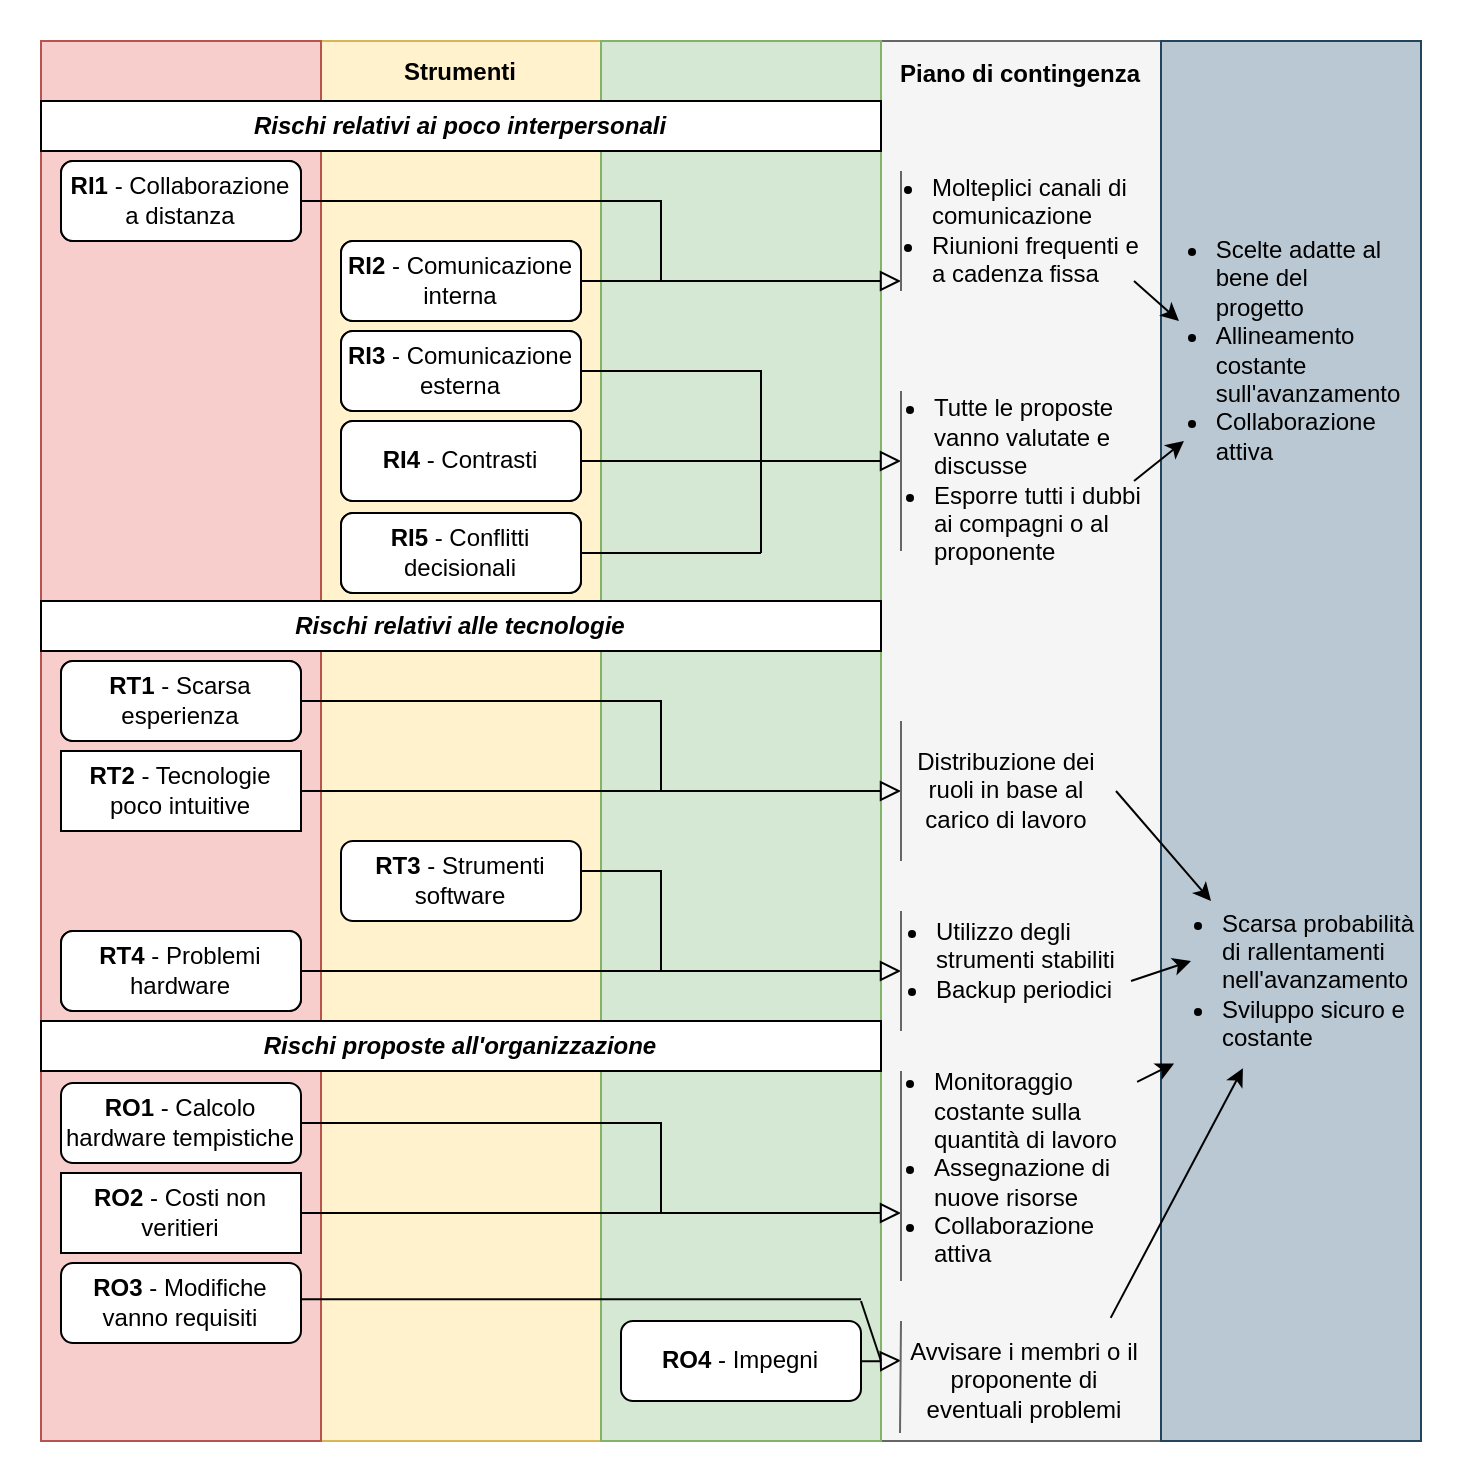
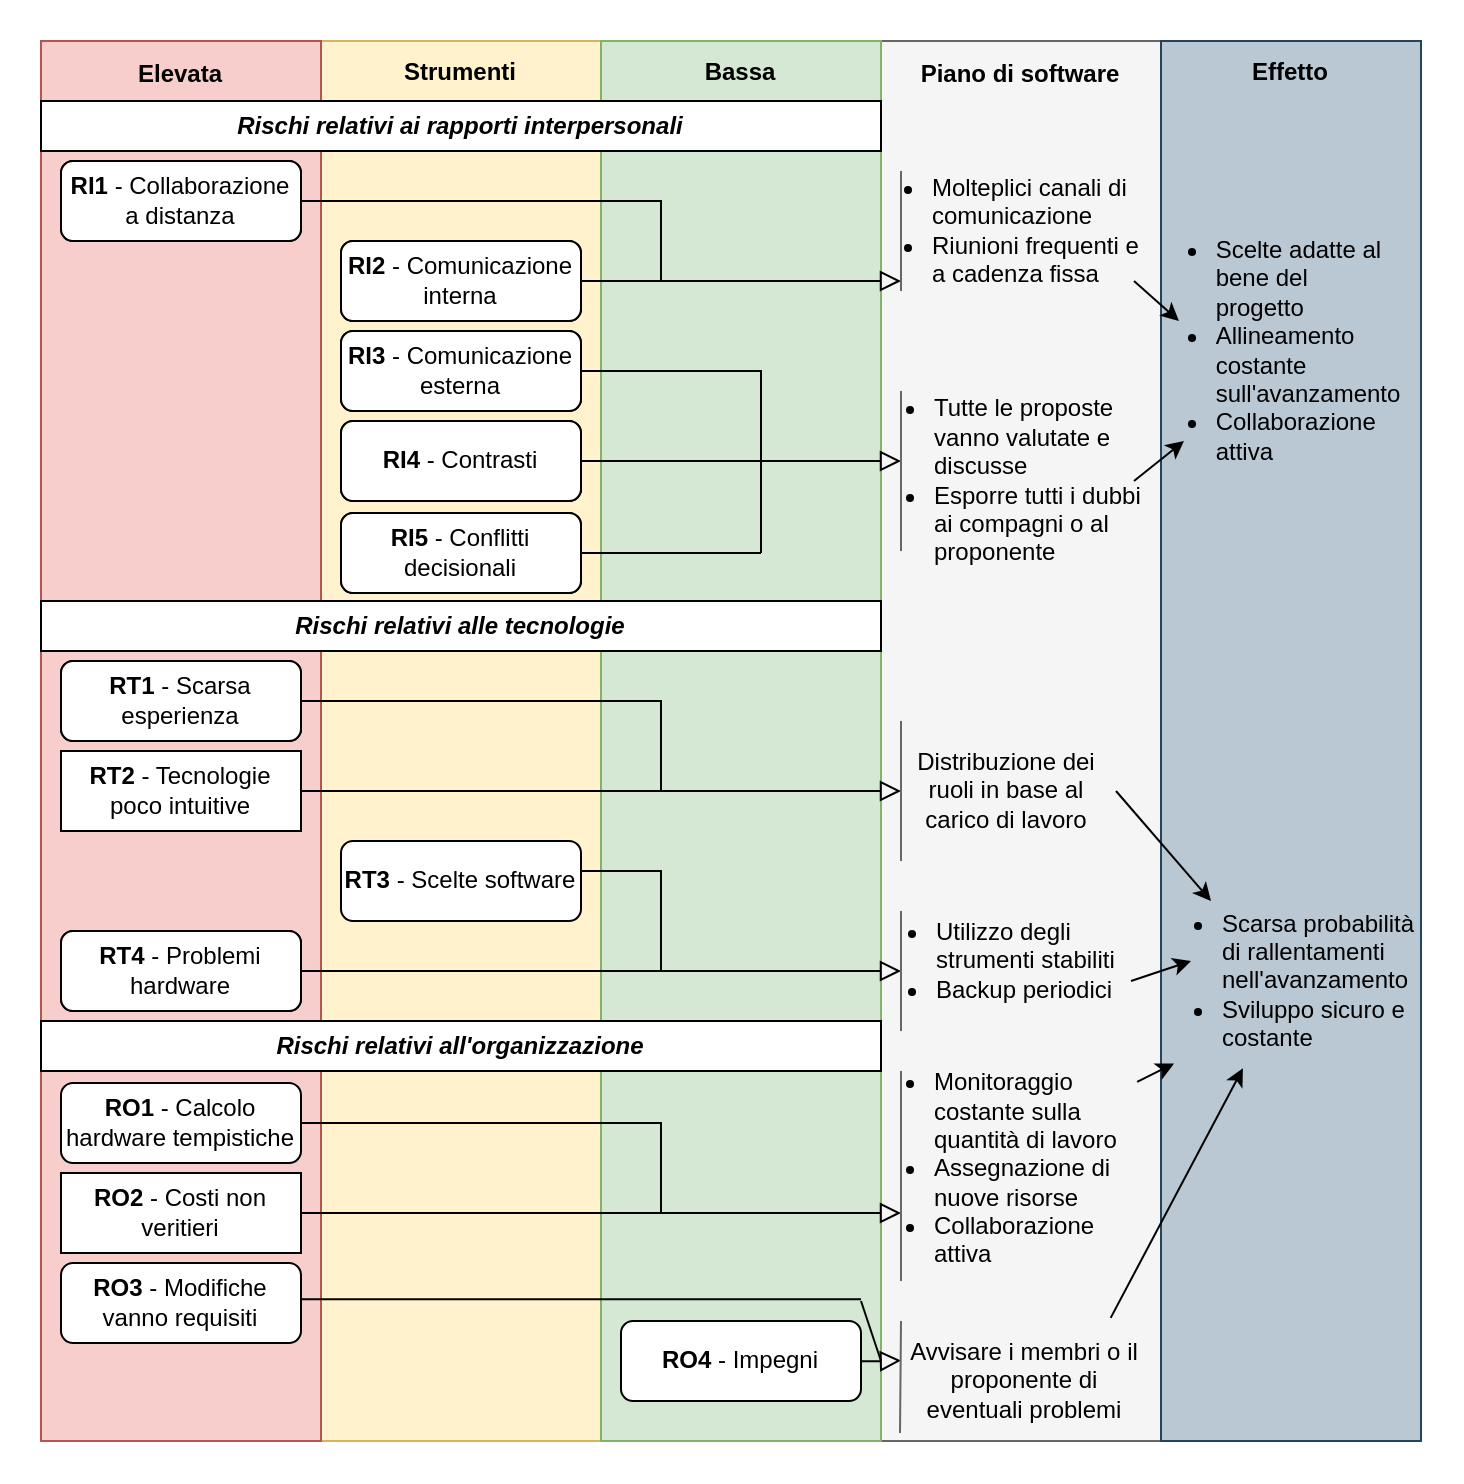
+ <mxCell id="33" value="&lt;b&gt;Bassa&lt;/b&gt;" style="text;html=1;strokeColor=none;fillColor=none;align=center;verticalAlign=middle;whiteSpace=wrap;rounded=0;" vertex="1" parent="1"><mxGeometry x="305" y="26" width="130" height="20" as="geometry" /></mxCell>
+ <mxCell id="67" value="&lt;b&gt;Effetto&lt;/b&gt;" style="text;html=1;strokeColor=none;fillColor=none;align=center;verticalAlign=middle;whiteSpace=wrap;rounded=0;" vertex="1" parent="1"><mxGeometry x="580" y="26" width="130" height="20" as="geometry" /></mxCell>
+ <mxCell id="10" value="&lt;b&gt;Elevata&lt;/b&gt;" style="text;html=1;strokeColor=none;fillColor=none;align=center;verticalAlign=middle;whiteSpace=wrap;rounded=0;" vertex="1" parent="1"><mxGeometry x="25" y="27" width="130" height="20" as="geometry" /></mxCell>
- <mxCell id="66" value="&lt;b&gt;Piano di contingenza&lt;/b&gt;" style="text;html=1;strokeColor=none;fillColor=none;align=center;verticalAlign=middle;whiteSpace=wrap;rounded=0;" vertex="1" parent="1"><mxGeometry x="445" y="27" width="130" height="20" as="geometry" /></mxCell>
+ <mxCell id="66" value="&lt;b&gt;Piano di software&lt;/b&gt;" style="text;html=1;strokeColor=none;fillColor=none;align=center;verticalAlign=middle;whiteSpace=wrap;rounded=0;" vertex="1" parent="1"><mxGeometry x="445" y="27" width="130" height="20" as="geometry" /></mxCell>
- <mxCell id="42" value="&lt;b&gt;&lt;i&gt;Rischi relativi ai poco interpersonali&lt;/i&gt;&lt;/b&gt;" style="rounded=0;whiteSpace=wrap;html=1;" vertex="1" parent="1"><mxGeometry x="20" y="50" width="420" height="25" as="geometry" /></mxCell>
+ <mxCell id="42" value="&lt;b&gt;&lt;i&gt;Rischi relativi ai rapporti interpersonali&lt;/i&gt;&lt;/b&gt;" style="rounded=0;whiteSpace=wrap;html=1;" vertex="1" parent="1"><mxGeometry x="20" y="50" width="420" height="25" as="geometry" /></mxCell>
- <mxCell id="46" value="&lt;b&gt;RT3&amp;nbsp;&lt;/b&gt;- Strumenti software" style="rounded=1;whiteSpace=wrap;html=1;fontSize=12;glass=0;strokeWidth=1;shadow=0;" vertex="1" parent="1"><mxGeometry x="170" y="420" width="120" height="40" as="geometry" /></mxCell>
+ <mxCell id="46" value="&lt;b&gt;RT3&amp;nbsp;&lt;/b&gt;- Scelte software" style="rounded=1;whiteSpace=wrap;html=1;fontSize=12;glass=0;strokeWidth=1;shadow=0;" vertex="1" parent="1"><mxGeometry x="170" y="420" width="120" height="40" as="geometry" /></mxCell>
- <mxCell id="56" value="&lt;b&gt;&lt;i&gt;Rischi proposte all'organizzazione&lt;/i&gt;&lt;/b&gt;" style="rounded=0;whiteSpace=wrap;html=1;" vertex="1" parent="1"><mxGeometry x="20" y="510" width="420" height="25" as="geometry" /></mxCell>
+ <mxCell id="56" value="&lt;b&gt;&lt;i&gt;Rischi relativi all'organizzazione&lt;/i&gt;&lt;/b&gt;" style="rounded=0;whiteSpace=wrap;html=1;" vertex="1" parent="1"><mxGeometry x="20" y="510" width="420" height="25" as="geometry" /></mxCell>
